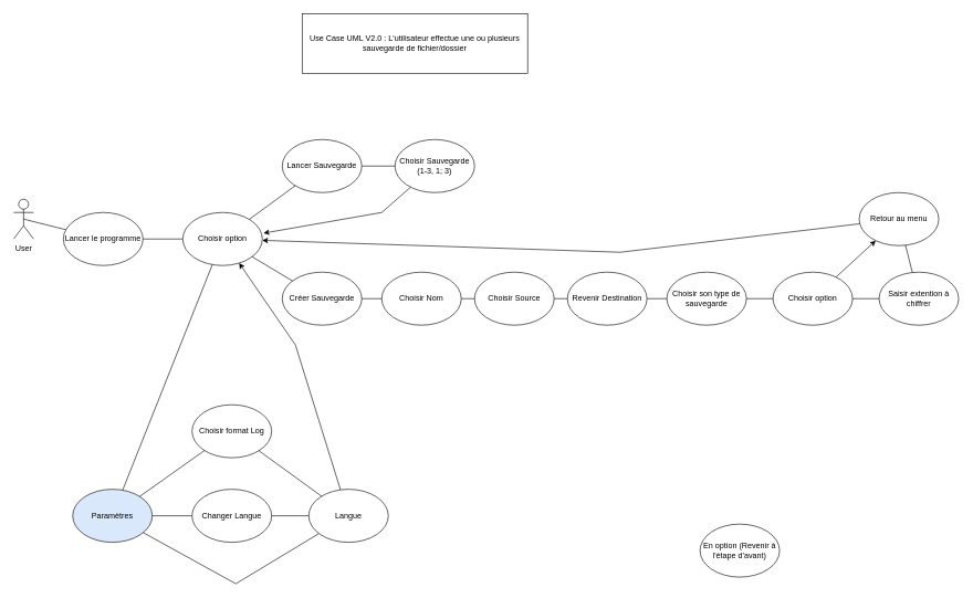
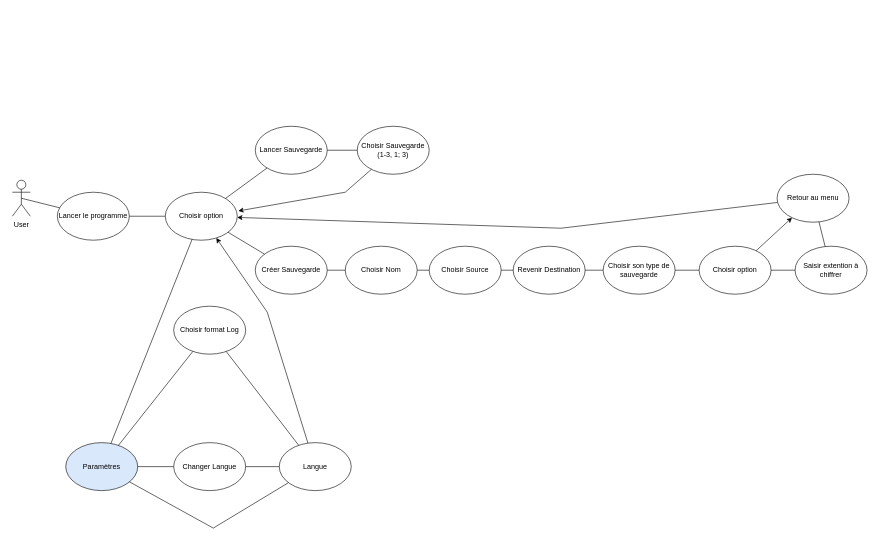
- <mxCell id="8" value="Use Case UML V2.0 : L'utilisateur effectue une ou plusieurs sauvegarde de fichier/dossier" style="rounded=0;whiteSpace=wrap;html=1;" parent="1" vertex="1"><mxGeometry x="455" y="20" width="340" height="90" as="geometry" /></mxCell>
- <mxCell id="30" value="Choisir format Log" style="ellipse;whiteSpace=wrap;html=1;" parent="1" vertex="1"><mxGeometry x="289" y="610" width="120" height="80" as="geometry" /></mxCell>
+ <mxCell id="30" value="Choisir format Log" style="ellipse;whiteSpace=wrap;html=1;" parent="1" vertex="1"><mxGeometry x="289" y="510" width="120" height="80" as="geometry" /></mxCell>
- <mxCell id="9" value="En option (Revenir à l'étape d'avant)" style="ellipse;whiteSpace=wrap;html=1;" parent="1" vertex="1"><mxGeometry x="1055" y="790" width="120" height="80" as="geometry" /></mxCell>
